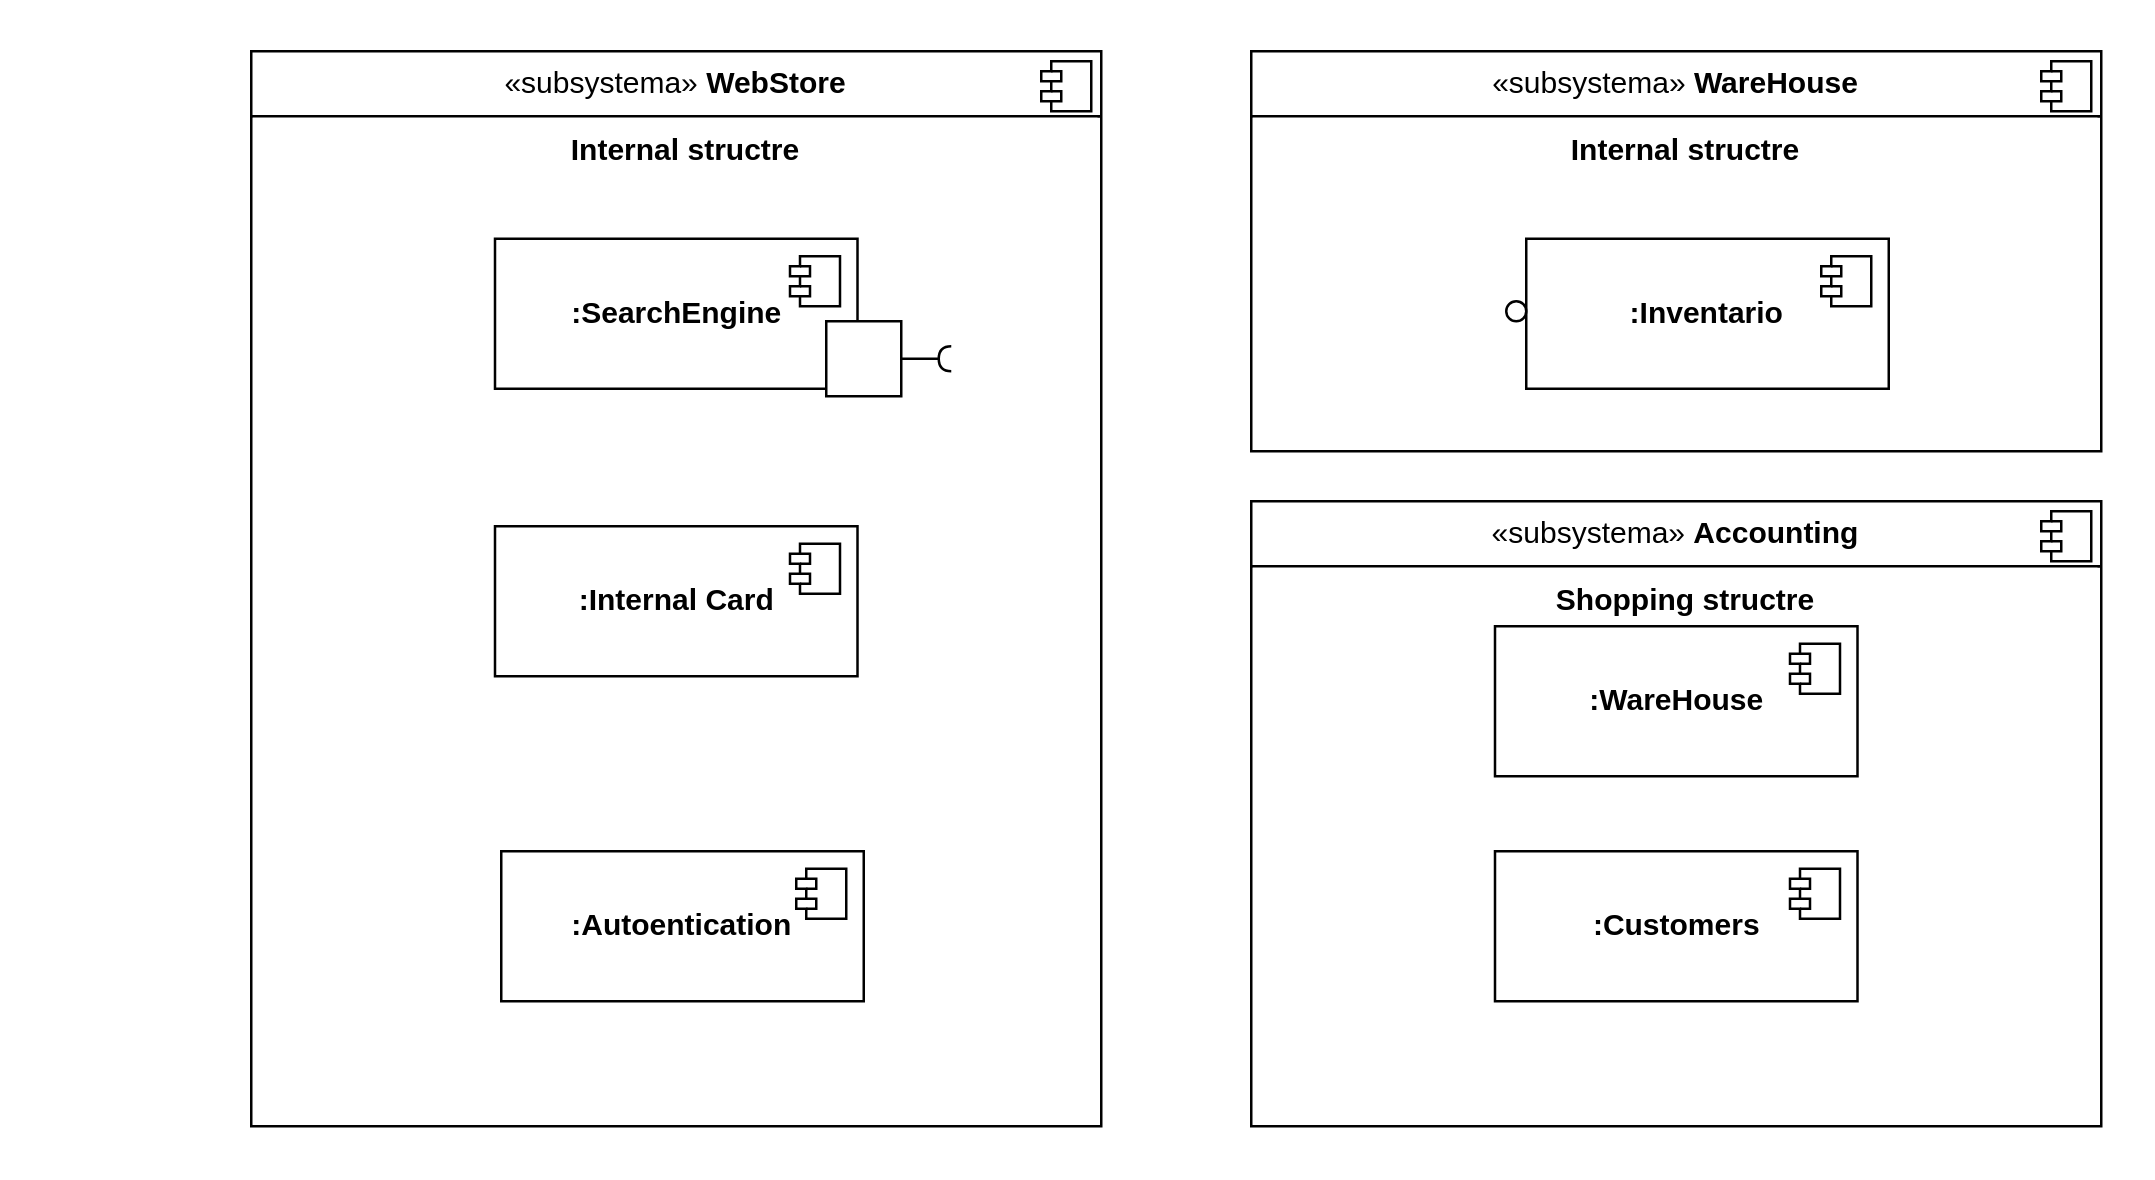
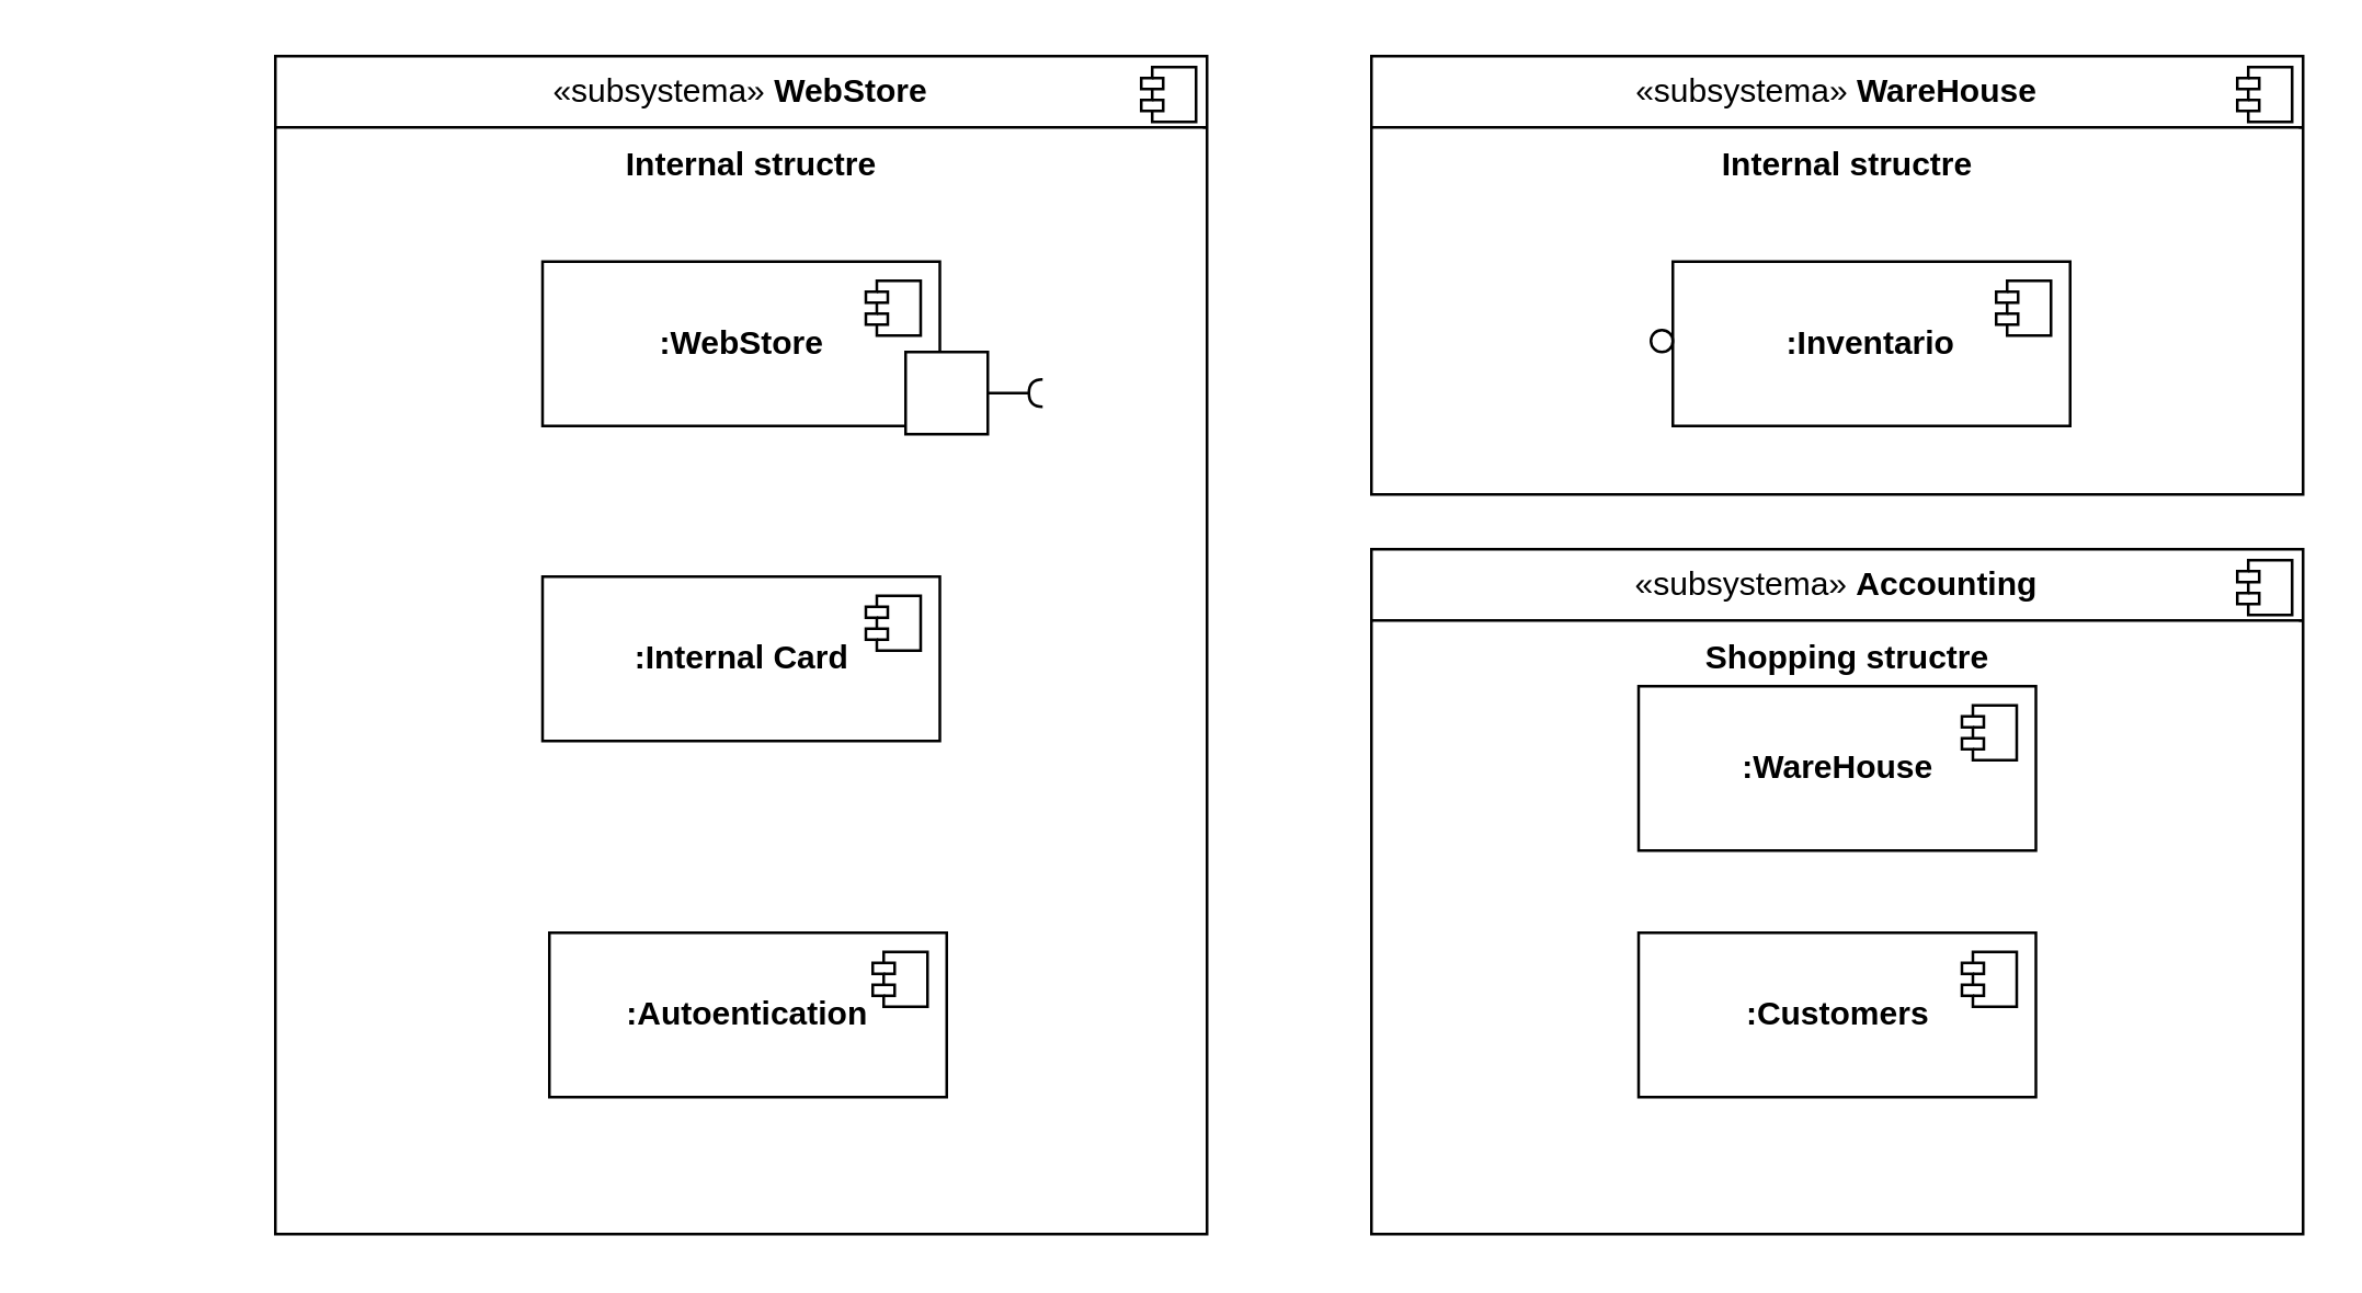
- <mxCell id="4" value=":SearchEngine" style="html=1;dropTarget=0;whiteSpace=wrap;fontStyle=1" vertex="1" parent="1"><mxGeometry x="197.5" y="95" width="145" height="60" as="geometry" /></mxCell>
+ <mxCell id="4" value=":WebStore" style="html=1;dropTarget=0;whiteSpace=wrap;fontStyle=1" vertex="1" parent="1"><mxGeometry x="197.5" y="95" width="145" height="60" as="geometry" /></mxCell>
